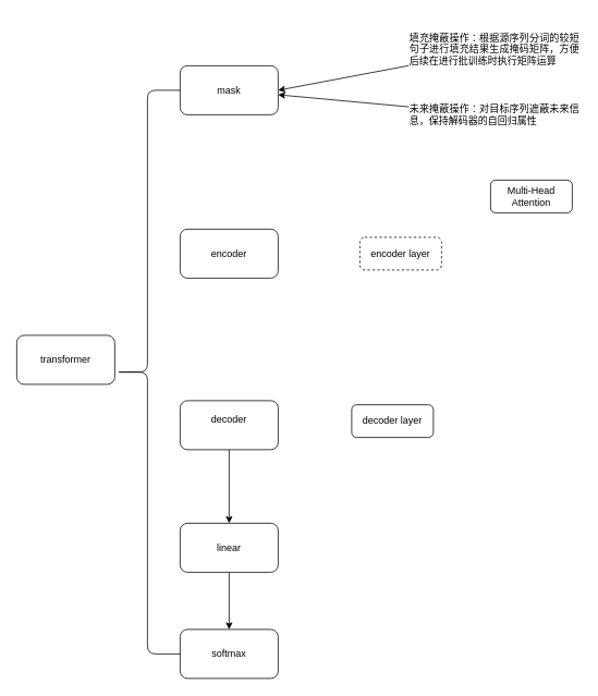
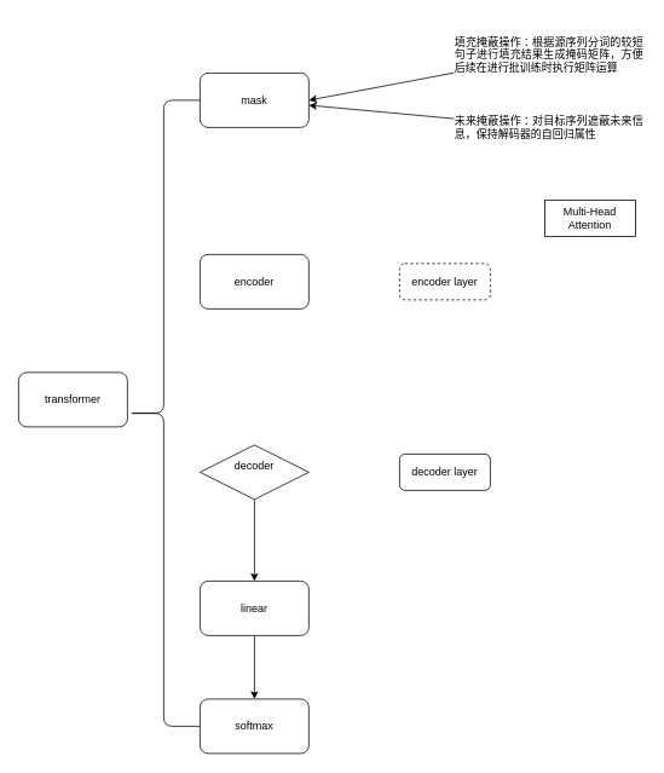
- <mxCell id="17" value="Multi-Head Attention" style="rounded=1;whiteSpace=wrap;html=1;" vertex="1" parent="1"><mxGeometry x="600" y="220" width="100" height="40" as="geometry" /></mxCell>
+ <mxCell id="17" value="Multi-Head Attention" style="whiteSpace=wrap;html=1;rounded=0;" vertex="1" parent="1"><mxGeometry x="600" y="220" width="100" height="40" as="geometry" /></mxCell>
- <mxCell id="15" value="decoder layer" style="rounded=1;whiteSpace=wrap;html=1;" vertex="1" parent="1"><mxGeometry x="430" y="495" width="100" height="40" as="geometry" /></mxCell>
+ <mxCell id="15" value="decoder layer" style="rounded=1;whiteSpace=wrap;html=1;" vertex="1" parent="1"><mxGeometry x="440" y="500" width="100" height="40" as="geometry" /></mxCell>
- <mxCell id="6" value="decoder&lt;div&gt;&lt;br&gt;&lt;/div&gt;" style="rounded=1;whiteSpace=wrap;html=1;" vertex="1" parent="1"><mxGeometry x="220" y="490" width="120" height="60" as="geometry" /></mxCell>
+ <mxCell id="6" value="decoder&lt;div&gt;&lt;br&gt;&lt;/div&gt;" style="rhombus;whiteSpace=wrap;html=1;" vertex="1" parent="1"><mxGeometry x="220" y="490" width="120" height="60" as="geometry" /></mxCell>
